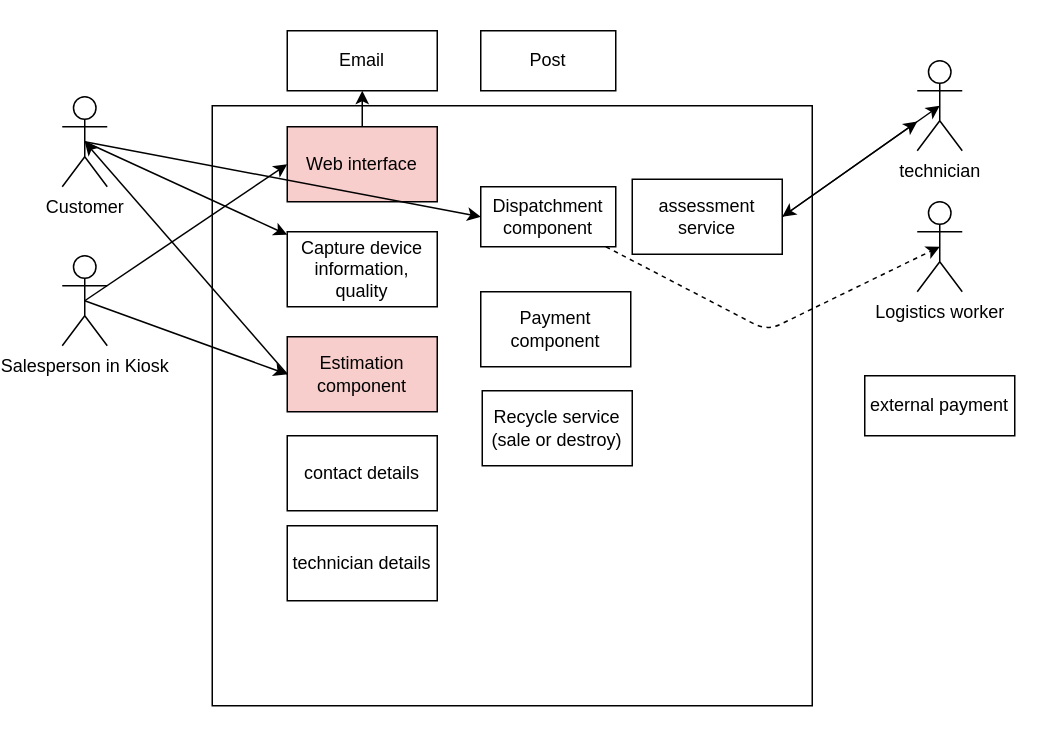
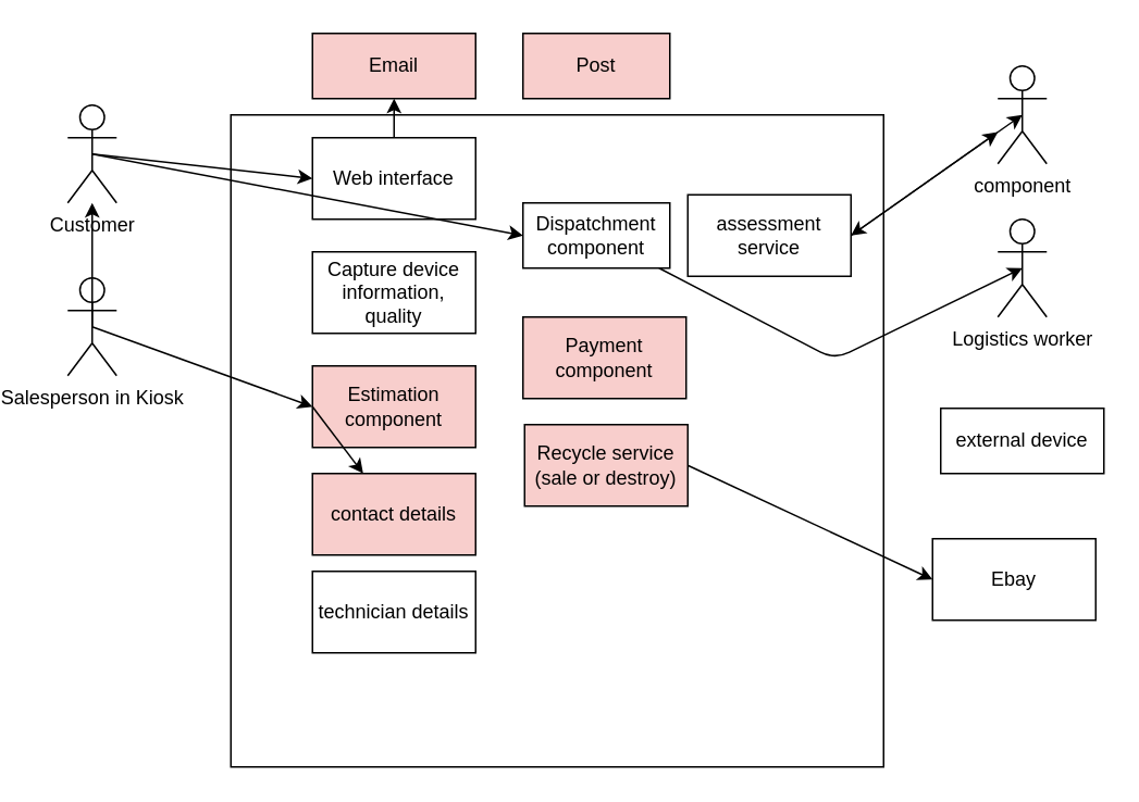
- <mxCell id="10" value="Email" style="rounded=0;whiteSpace=wrap;html=1;" parent="1" vertex="1"><mxGeometry x="170" y="20" width="100" height="40" as="geometry" /></mxCell>
+ <mxCell id="10" value="Email" style="rounded=0;whiteSpace=wrap;html=1;fillColor=#f8cecc;" parent="1" vertex="1"><mxGeometry x="170" y="20" width="100" height="40" as="geometry" /></mxCell>
- <mxCell id="11" value="Post" style="rounded=0;whiteSpace=wrap;html=1;" parent="1" vertex="1"><mxGeometry x="299" y="20" width="90" height="40" as="geometry" /></mxCell>
+ <mxCell id="11" value="Post" style="rounded=0;whiteSpace=wrap;html=1;fillColor=#f8cecc;" parent="1" vertex="1"><mxGeometry x="299" y="20" width="90" height="40" as="geometry" /></mxCell>
- <mxCell id="4" value="Web interface" style="rounded=0;whiteSpace=wrap;html=1;fillColor=#f8cecc;" parent="1" vertex="1"><mxGeometry x="170" y="84" width="100" height="50" as="geometry" /></mxCell>
+ <mxCell id="4" value="Web interface" style="rounded=0;whiteSpace=wrap;html=1;" parent="1" vertex="1"><mxGeometry x="170" y="84" width="100" height="50" as="geometry" /></mxCell>
- <mxCell id="15" value="technician" style="shape=umlActor;verticalLabelPosition=bottom;verticalAlign=top;html=1;outlineConnect=0;" parent="1" vertex="1"><mxGeometry x="590" y="40" width="30" height="60" as="geometry" /></mxCell>
+ <mxCell id="15" value="component" style="shape=umlActor;verticalLabelPosition=bottom;verticalAlign=top;html=1;outlineConnect=0;" parent="1" vertex="1"><mxGeometry x="590" y="40" width="30" height="60" as="geometry" /></mxCell>
- <mxCell id="8" value="" style="endArrow=classic;html=1;exitX=0.5;exitY=0.5;exitDx=0;exitDy=0;exitPerimeter=0;" parent="1" source="5" target="6" edge="1"><mxGeometry width="50" height="50" relative="1" as="geometry"><mxPoint x="70" y="134" as="sourcePoint" /><mxPoint x="120" y="84" as="targetPoint" /></mxGeometry></mxCell>
+ <mxCell id="8" value="" style="endArrow=classic;html=1;exitX=0.5;exitY=0.5;exitDx=0;exitDy=0;exitPerimeter=0;entryX=0;entryY=0.5;entryDx=0;entryDy=0;" parent="1" source="5" target="4" edge="1"><mxGeometry width="50" height="50" relative="1" as="geometry"><mxPoint x="70" y="134" as="sourcePoint" /><mxPoint x="120" y="84" as="targetPoint" /></mxGeometry></mxCell>
- <mxCell id="27" value="" style="endArrow=classic;html=1;exitX=0.5;exitY=0.5;exitDx=0;exitDy=0;exitPerimeter=0;entryX=0;entryY=0.5;entryDx=0;entryDy=0;" parent="1" source="14" target="4" edge="1"><mxGeometry width="50" height="50" relative="1" as="geometry"><mxPoint x="300" y="250" as="sourcePoint" /><mxPoint x="350" y="200" as="targetPoint" /></mxGeometry></mxCell>
+ <mxCell id="27" value="" style="endArrow=classic;html=1;exitX=0.5;exitY=0.5;exitDx=0;exitDy=0;exitPerimeter=0;" parent="1" source="14" target="5" edge="1"><mxGeometry width="50" height="50" relative="1" as="geometry"><mxPoint x="300" y="250" as="sourcePoint" /><mxPoint x="350" y="200" as="targetPoint" /></mxGeometry></mxCell>
- <mxCell id="9" value="" style="endArrow=classic;html=1;exitX=0;exitY=0.5;exitDx=0;exitDy=0;entryX=0.5;entryY=0.5;entryDx=0;entryDy=0;entryPerimeter=0;" parent="1" source="7" target="5" edge="1"><mxGeometry width="50" height="50" relative="1" as="geometry"><mxPoint x="280" y="244" as="sourcePoint" /><mxPoint x="330" y="194" as="targetPoint" /></mxGeometry></mxCell>
+ <mxCell id="9" value="" style="endArrow=classic;html=1;exitX=0;exitY=0.5;exitDx=0;exitDy=0;" parent="1" source="7" target="16" edge="1"><mxGeometry width="50" height="50" relative="1" as="geometry"><mxPoint x="280" y="244" as="sourcePoint" /><mxPoint x="330" y="194" as="targetPoint" /></mxGeometry></mxCell>
- <mxCell id="22" value="" style="endArrow=classic;html=1;entryX=0.5;entryY=0.5;entryDx=0;entryDy=0;entryPerimeter=0;dashed=1;" parent="1" source="12" target="13" edge="1"><mxGeometry width="50" height="50" relative="1" as="geometry"><mxPoint x="300" y="260" as="sourcePoint" /><mxPoint x="350" y="210" as="targetPoint" /><Array as="points"><mxPoint x="490" y="220" /></Array></mxGeometry></mxCell>
+ <mxCell id="22" value="" style="endArrow=classic;html=1;entryX=0.5;entryY=0.5;entryDx=0;entryDy=0;entryPerimeter=0;" parent="1" source="12" target="13" edge="1"><mxGeometry width="50" height="50" relative="1" as="geometry"><mxPoint x="300" y="260" as="sourcePoint" /><mxPoint x="350" y="210" as="targetPoint" /><Array as="points"><mxPoint x="490" y="220" /></Array></mxGeometry></mxCell>
- <mxCell id="23" value="Payment component" style="rounded=0;whiteSpace=wrap;html=1;" parent="1" vertex="1"><mxGeometry x="299" y="194" width="100" height="50" as="geometry" /></mxCell>
+ <mxCell id="23" value="Payment component" style="rounded=0;whiteSpace=wrap;html=1;fillColor=#f8cecc;" parent="1" vertex="1"><mxGeometry x="299" y="194" width="100" height="50" as="geometry" /></mxCell>
- <mxCell id="29" value="external payment" style="rounded=0;whiteSpace=wrap;html=1;" vertex="1" parent="1"><mxGeometry x="555" y="250" width="100" height="40" as="geometry" /></mxCell>
+ <mxCell id="29" value="external device" style="rounded=0;whiteSpace=wrap;html=1;" vertex="1" parent="1"><mxGeometry x="555" y="250" width="100" height="40" as="geometry" /></mxCell>
- <mxCell id="24" value="Recycle service (sale or destroy)" style="rounded=0;whiteSpace=wrap;html=1;" parent="1" vertex="1"><mxGeometry x="300" y="260" width="100" height="50" as="geometry" /></mxCell>
+ <mxCell id="24" value="Recycle service (sale or destroy)" style="rounded=0;whiteSpace=wrap;html=1;fillColor=#f8cecc;" parent="1" vertex="1"><mxGeometry x="300" y="260" width="100" height="50" as="geometry" /></mxCell>
- <mxCell id="16" value="contact details" style="rounded=0;whiteSpace=wrap;html=1;" parent="1" vertex="1"><mxGeometry x="170" y="290" width="100" height="50" as="geometry" /></mxCell>
+ <mxCell id="16" value="contact details" style="rounded=0;whiteSpace=wrap;html=1;fillColor=#f8cecc;" parent="1" vertex="1"><mxGeometry x="170" y="290" width="100" height="50" as="geometry" /></mxCell>
+ <mxCell id="26" value="" style="endArrow=classic;html=1;exitX=1;exitY=0.5;exitDx=0;exitDy=0;entryX=0;entryY=0.5;entryDx=0;entryDy=0;" parent="1" source="24" target="25" edge="1"><mxGeometry width="50" height="50" relative="1" as="geometry"><mxPoint x="300" y="250" as="sourcePoint" /><mxPoint x="350" y="200" as="targetPoint" /></mxGeometry></mxCell>
+ <mxCell id="25" value="Ebay" style="rounded=0;whiteSpace=wrap;html=1;" parent="1" vertex="1"><mxGeometry x="550" y="330" width="100" height="50" as="geometry" /></mxCell>
